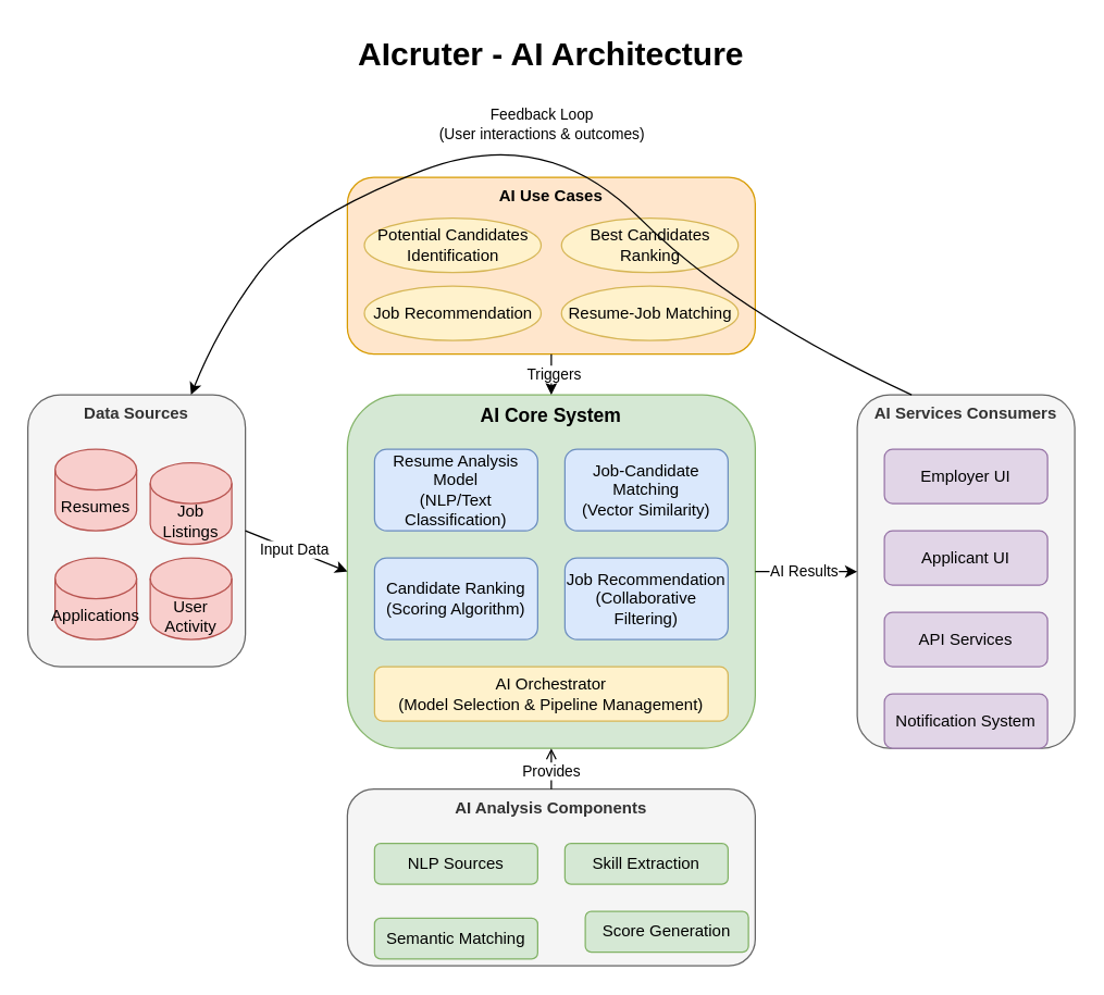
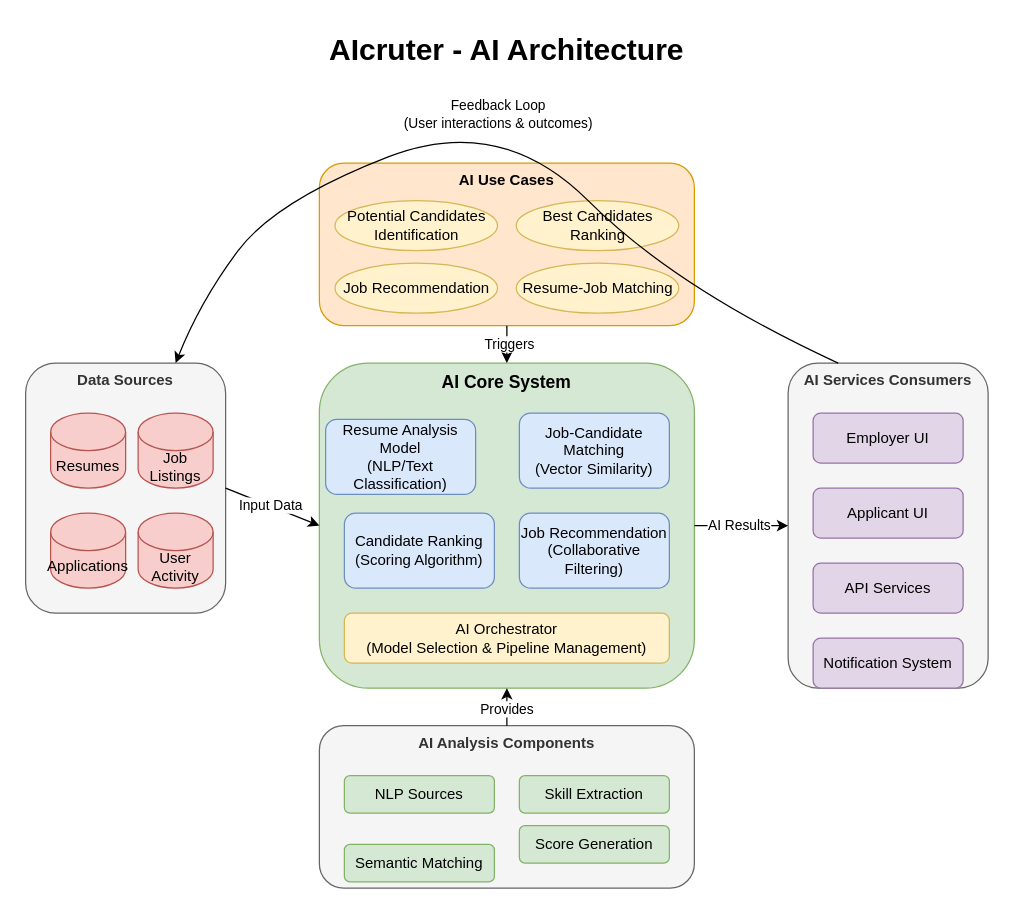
- <mxCell id="4" value="Resume Analysis Model&#10;(NLP/Text Classification)" style="rounded=1;whiteSpace=wrap;html=1;fillColor=#dae8fc;strokeColor=#6c8ebf;" parent="1" vertex="1"><mxGeometry x="275" y="330" width="120" height="60" as="geometry" /></mxCell>
+ <mxCell id="4" value="Resume Analysis Model&#10;(NLP/Text Classification)" style="rounded=1;whiteSpace=wrap;html=1;fillColor=#dae8fc;strokeColor=#6c8ebf;" parent="1" vertex="1"><mxGeometry x="260" y="335" width="120" height="60" as="geometry" /></mxCell>
- <mxCell id="11" value="Job Listings" style="shape=cylinder3;whiteSpace=wrap;html=1;boundedLbl=1;backgroundOutline=1;size=15;fillColor=#f8cecc;strokeColor=#b85450;rounded=1;" parent="1" vertex="1"><mxGeometry x="110" y="340" width="60" height="60" as="geometry" /></mxCell>
+ <mxCell id="11" value="Job Listings" style="shape=cylinder3;whiteSpace=wrap;html=1;boundedLbl=1;backgroundOutline=1;size=15;fillColor=#f8cecc;strokeColor=#b85450;rounded=1;" parent="1" vertex="1"><mxGeometry x="110" y="330" width="60" height="60" as="geometry" /></mxCell>
- <mxCell id="37" value="" style="endArrow=open;html=1;rounded=1;exitX=0.5;exitY=0;exitDx=0;exitDy=0;entryX=0.5;entryY=1;entryDx=0;entryDy=0;" parent="1" source="32" target="3" edge="1"><mxGeometry width="50" height="50" relative="1" as="geometry"><mxPoint x="380" y="420" as="sourcePoint" /><mxPoint x="430" y="370" as="targetPoint" /></mxGeometry></mxCell>
+ <mxCell id="37" value="" style="endArrow=classic;html=1;rounded=1;exitX=0.5;exitY=0;exitDx=0;exitDy=0;entryX=0.5;entryY=1;entryDx=0;entryDy=0;" parent="1" source="32" target="3" edge="1"><mxGeometry width="50" height="50" relative="1" as="geometry"><mxPoint x="380" y="420" as="sourcePoint" /><mxPoint x="430" y="370" as="targetPoint" /></mxGeometry></mxCell>
- <mxCell id="36" value="Score Generation" style="rounded=1;whiteSpace=wrap;html=1;fillColor=#d5e8d4;strokeColor=#82b366;" parent="1" vertex="1"><mxGeometry x="430" y="670" width="120" height="30" as="geometry" /></mxCell>
+ <mxCell id="36" value="Score Generation" style="rounded=1;whiteSpace=wrap;html=1;fillColor=#d5e8d4;strokeColor=#82b366;" parent="1" vertex="1"><mxGeometry x="415" y="660" width="120" height="30" as="geometry" /></mxCell>
